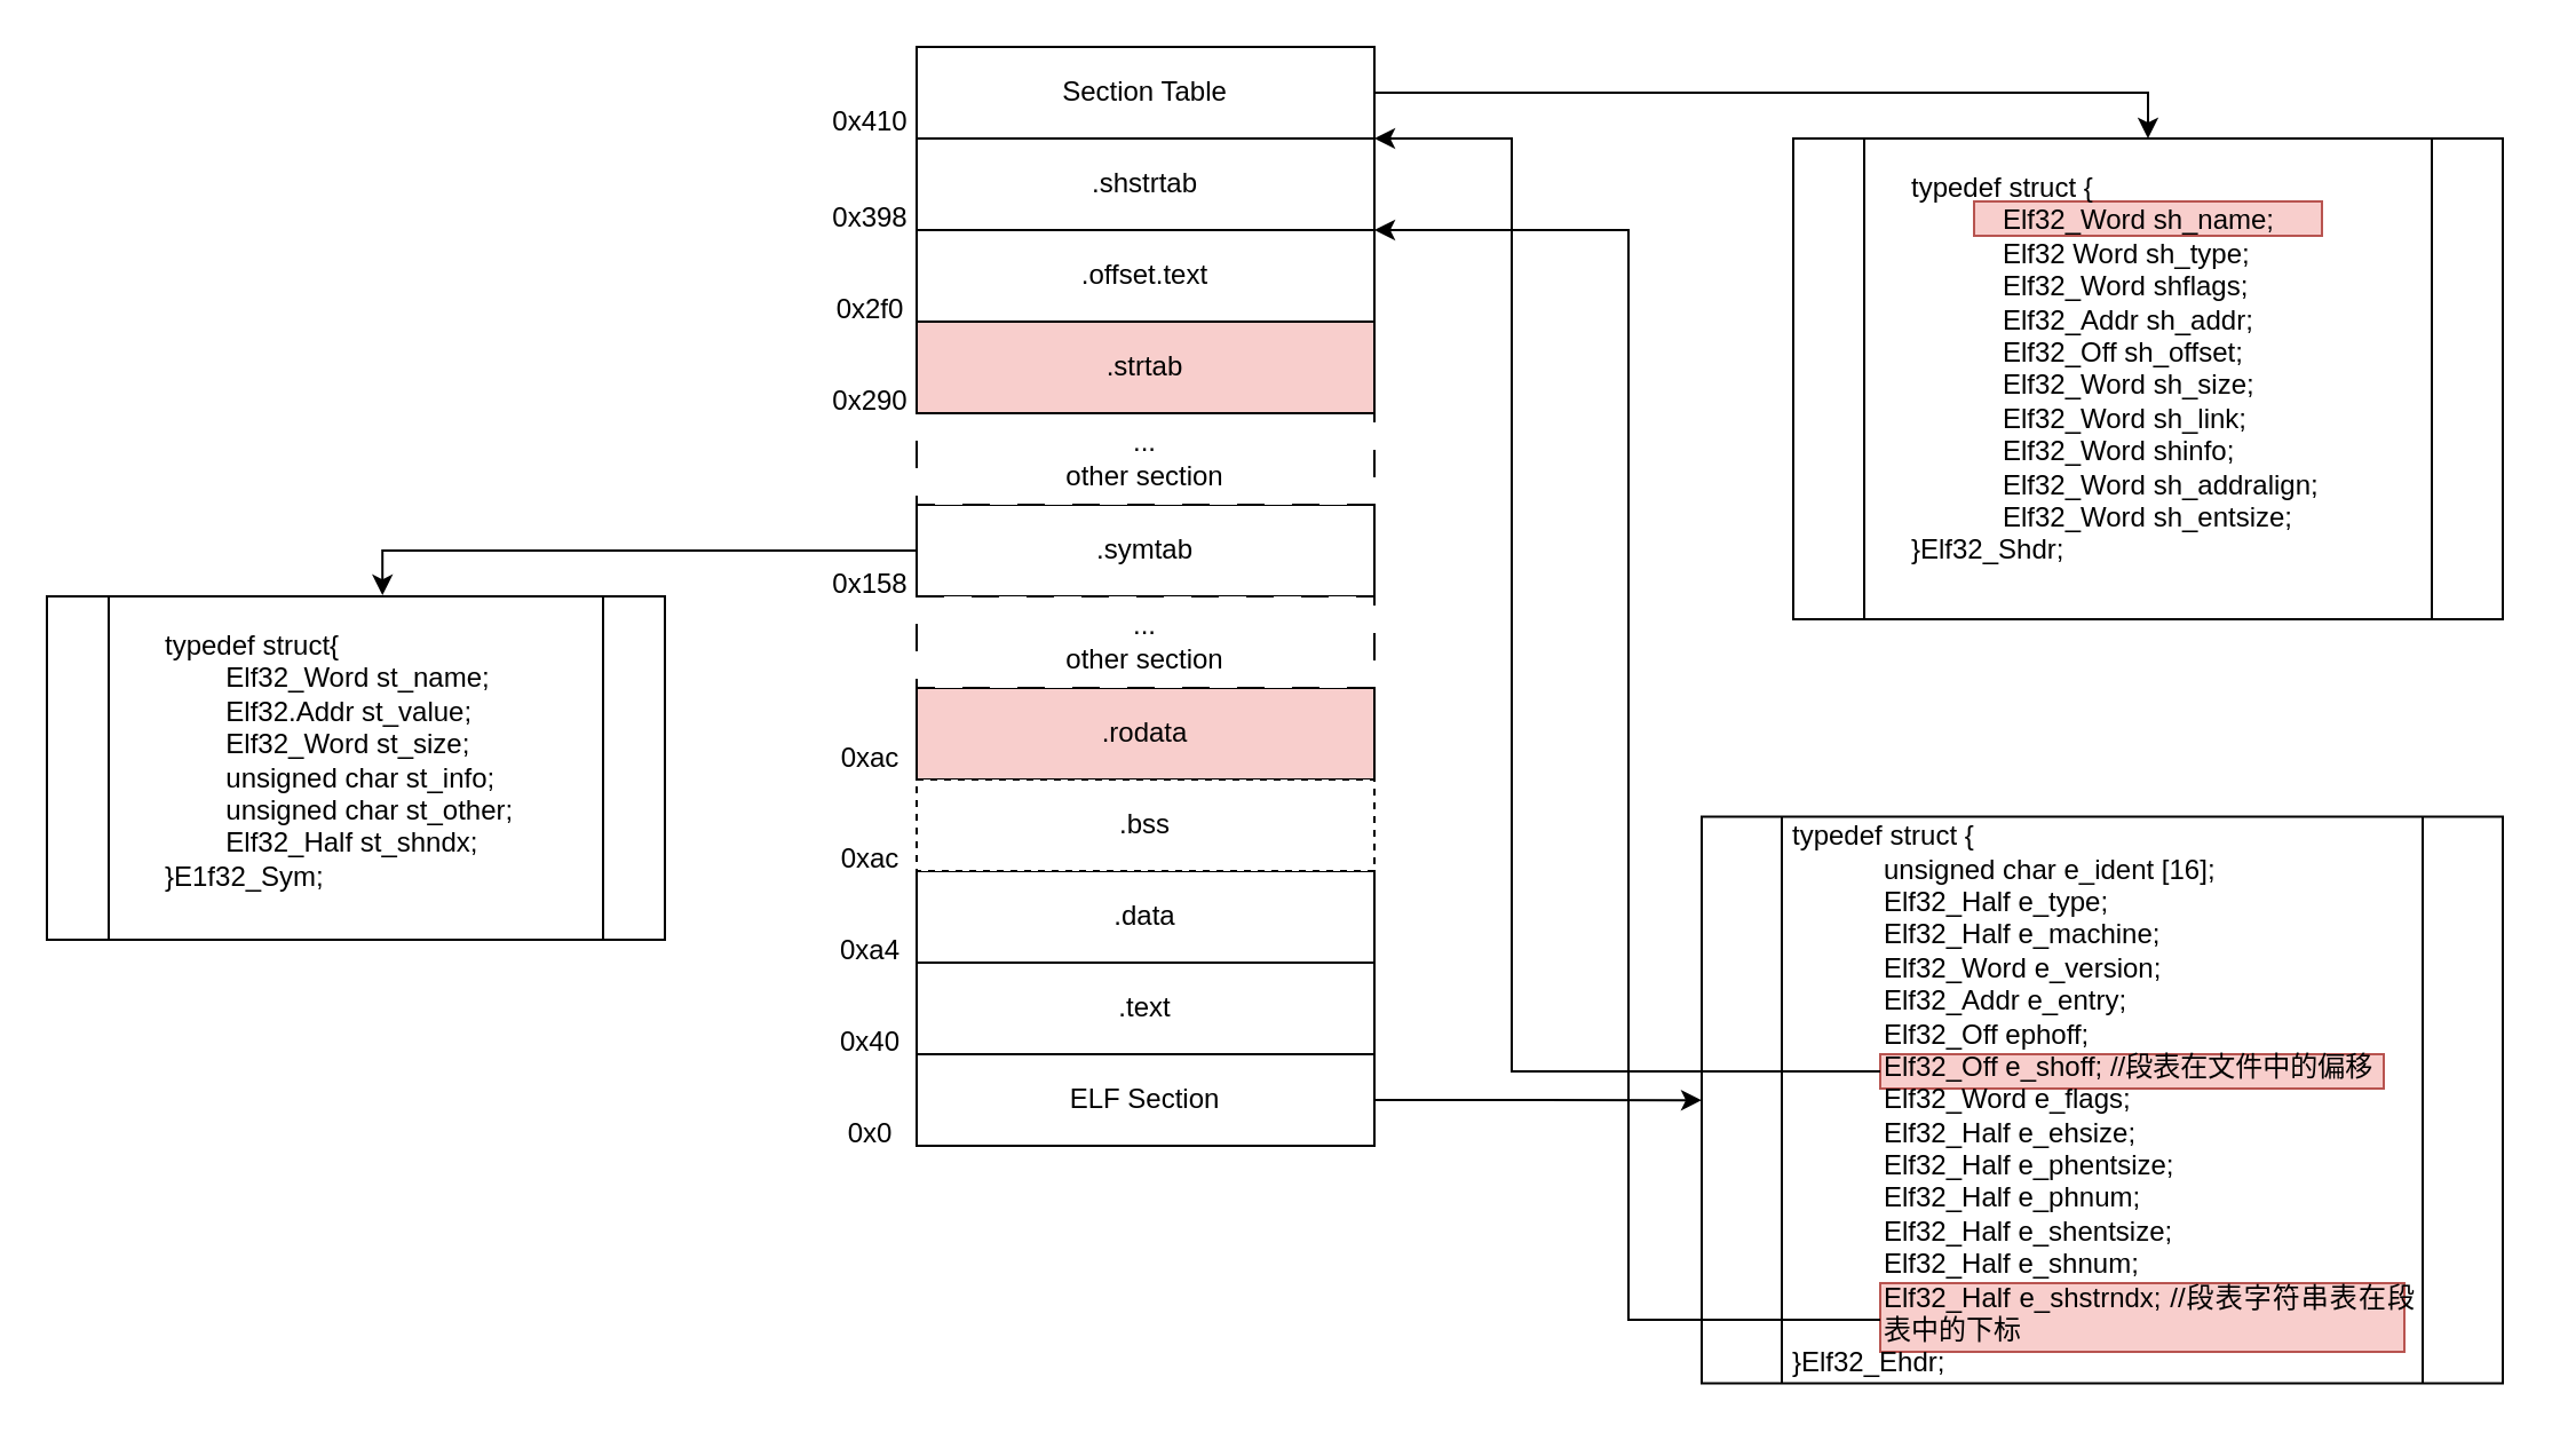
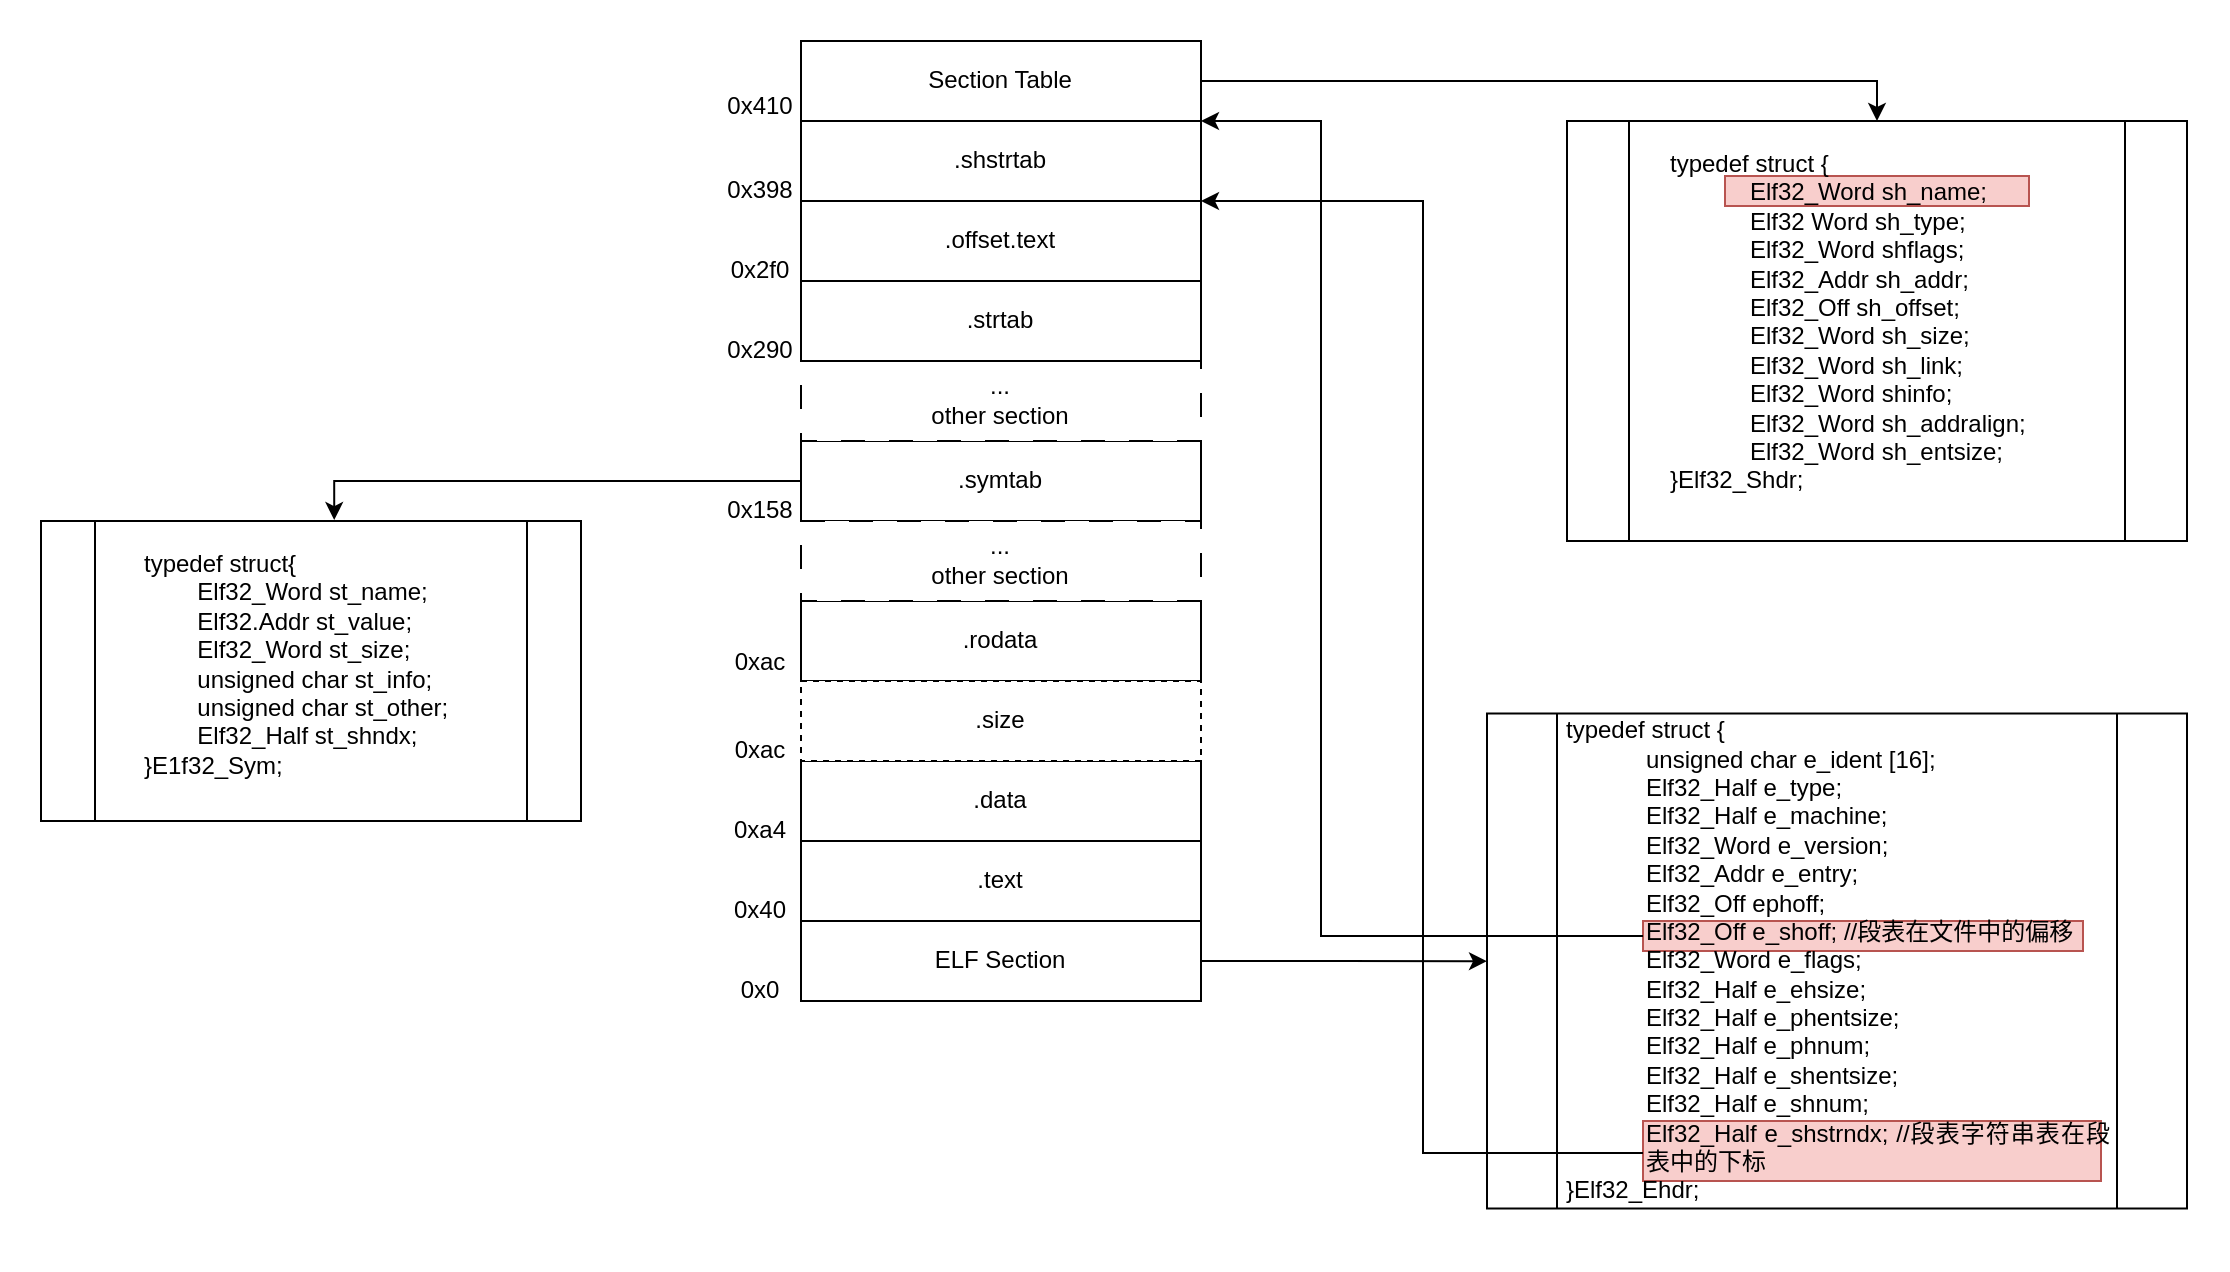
- <mxCell id="35" value=".strtab" style="rounded=0;whiteSpace=wrap;html=1;fillColor=#f8cecc;" vertex="1" parent="1"><mxGeometry x="400" y="140" width="200" height="40" as="geometry" /></mxCell>
+ <mxCell id="35" value=".strtab" style="rounded=0;whiteSpace=wrap;html=1;" vertex="1" parent="1"><mxGeometry x="400" y="140" width="200" height="40" as="geometry" /></mxCell>
- <mxCell id="21" value=".rodata" style="rounded=0;whiteSpace=wrap;html=1;fillColor=#f8cecc;" vertex="1" parent="1"><mxGeometry x="400" y="300" width="200" height="40" as="geometry" /></mxCell>
+ <mxCell id="21" value=".rodata" style="rounded=0;whiteSpace=wrap;html=1;" vertex="1" parent="1"><mxGeometry x="400" y="300" width="200" height="40" as="geometry" /></mxCell>
- <mxCell id="26" value=".bss" style="rounded=0;whiteSpace=wrap;html=1;dashed=1;" vertex="1" parent="1"><mxGeometry x="400" y="340" width="200" height="40" as="geometry" /></mxCell>
+ <mxCell id="26" value=".size" style="rounded=0;whiteSpace=wrap;html=1;dashed=1;" vertex="1" parent="1"><mxGeometry x="400" y="340" width="200" height="40" as="geometry" /></mxCell>
